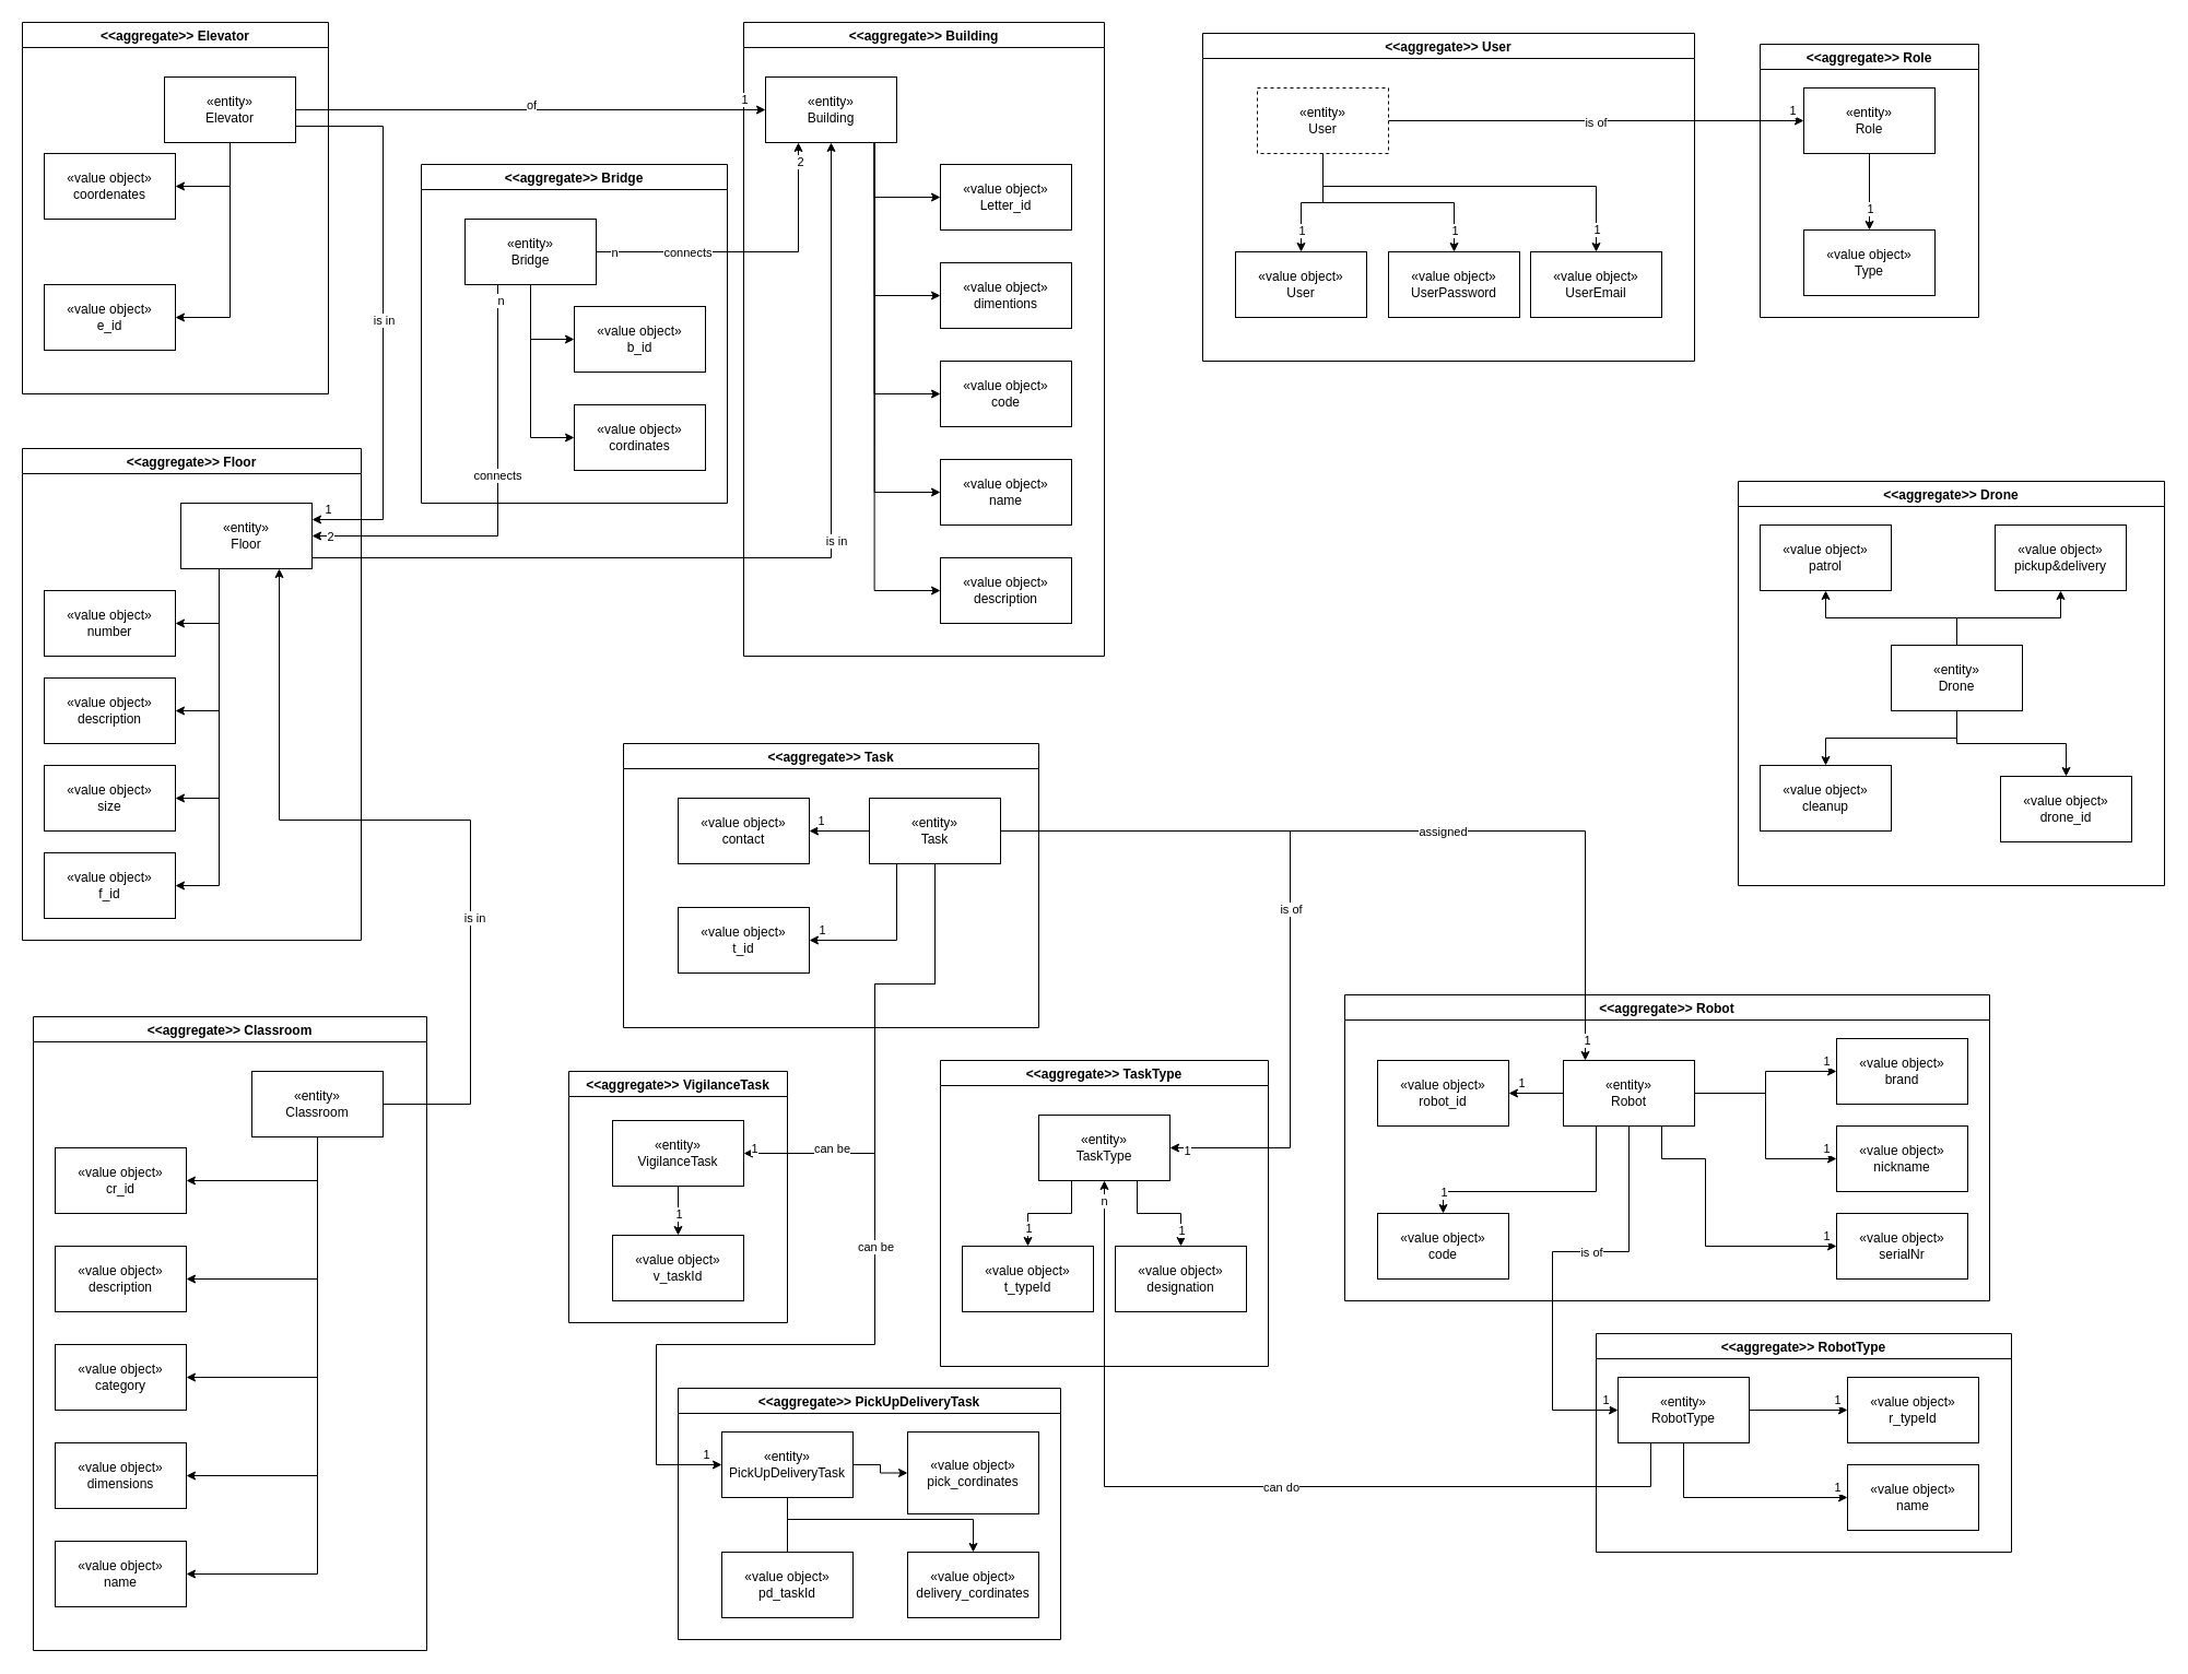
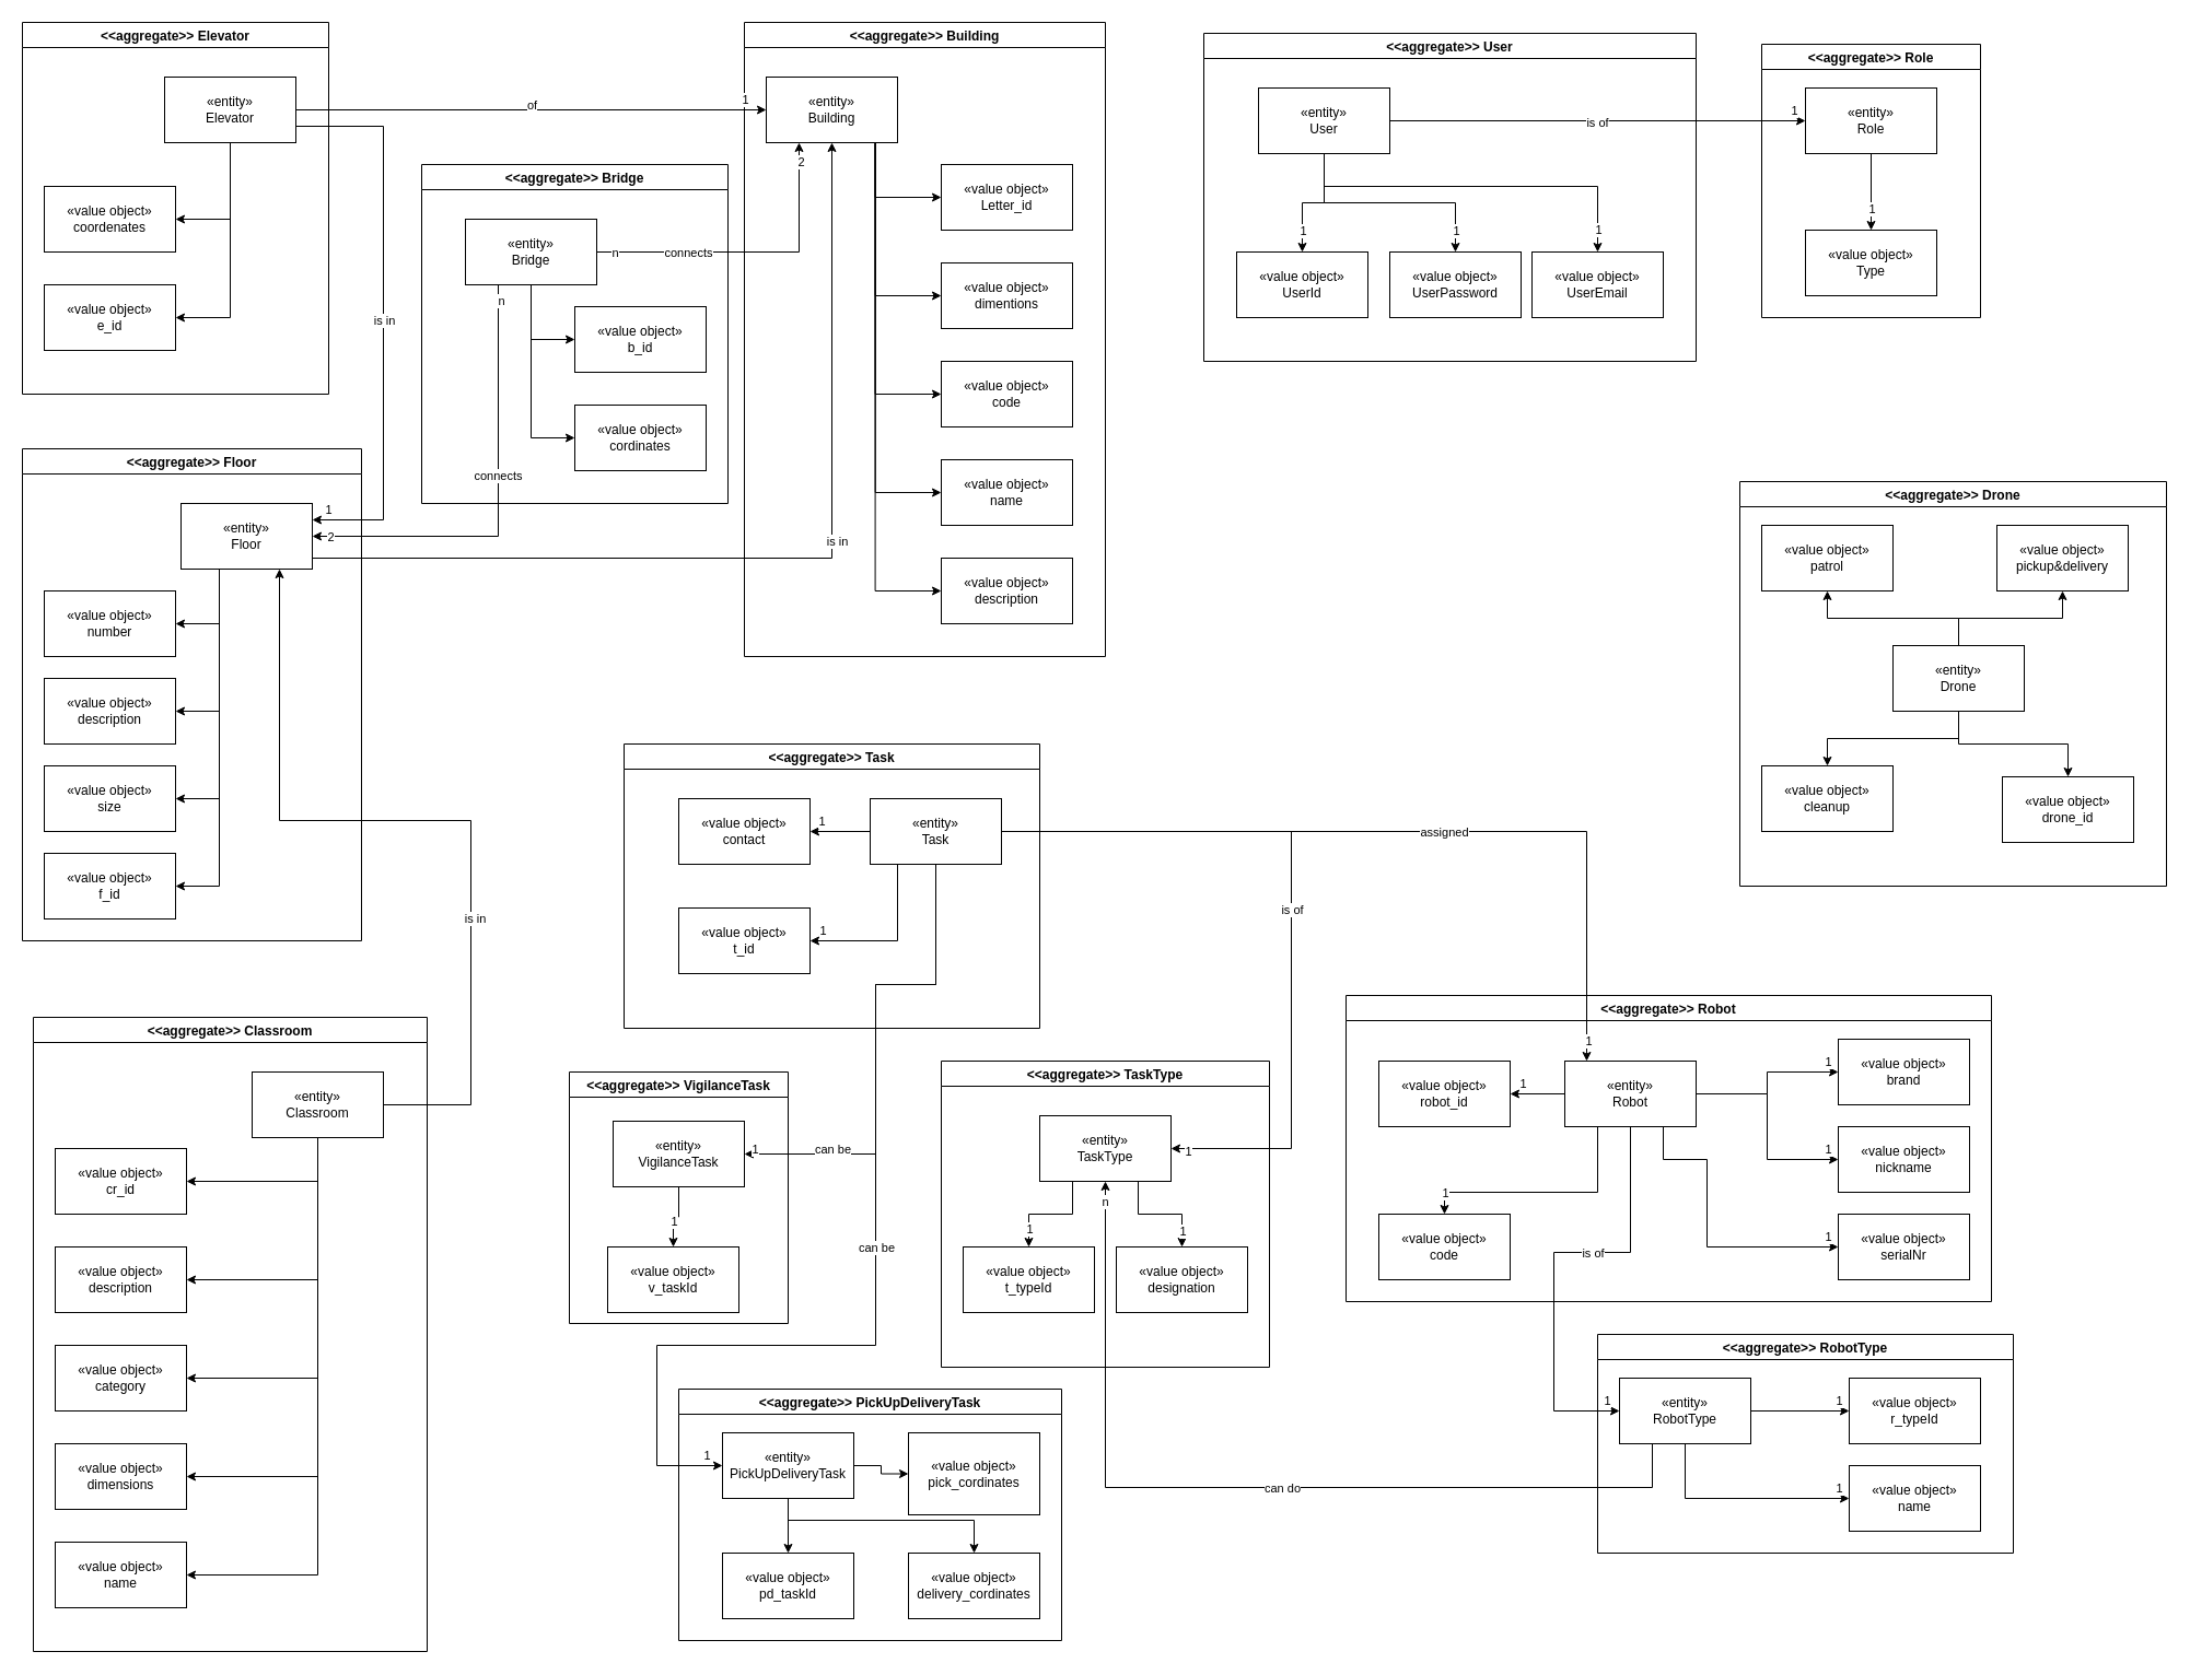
- <mxCell id="58" value="&lt;div&gt;&lt;div&gt;«entity»&lt;/div&gt;&lt;/div&gt;&lt;div&gt;User&lt;/div&gt;" style="rounded=0;whiteSpace=wrap;html=1;dashed=1;" parent="53" vertex="1"><mxGeometry x="50" y="50" width="120" height="60" as="geometry" /></mxCell>
+ <mxCell id="58" value="&lt;div&gt;&lt;div&gt;«entity»&lt;/div&gt;&lt;/div&gt;&lt;div&gt;User&lt;/div&gt;" style="rounded=0;whiteSpace=wrap;html=1;" parent="53" vertex="1"><mxGeometry x="50" y="50" width="120" height="60" as="geometry" /></mxCell>
- <mxCell id="88" value="&lt;div&gt;«value object»&lt;/div&gt;coordenates" style="rounded=0;whiteSpace=wrap;html=1;" parent="87" vertex="1"><mxGeometry x="20" y="120" width="120" height="60" as="geometry" /></mxCell>
+ <mxCell id="88" value="&lt;div&gt;«value object»&lt;/div&gt;coordenates" style="rounded=0;whiteSpace=wrap;html=1;" parent="87" vertex="1"><mxGeometry x="20" y="150" width="120" height="60" as="geometry" /></mxCell>
- <mxCell id="59" value="&lt;div&gt;«value object»&lt;/div&gt;User" style="rounded=0;whiteSpace=wrap;html=1;" parent="53" vertex="1"><mxGeometry x="30" y="200" width="120" height="60" as="geometry" /></mxCell>
+ <mxCell id="59" value="&lt;div&gt;«value object»&lt;/div&gt;UserId" style="rounded=0;whiteSpace=wrap;html=1;" parent="53" vertex="1"><mxGeometry x="30" y="200" width="120" height="60" as="geometry" /></mxCell>
- <mxCell id="119" value="&lt;div&gt;«value object»&lt;/div&gt;&lt;div&gt;v_taskId&lt;br&gt;&lt;/div&gt;" style="rounded=0;whiteSpace=wrap;html=1;" vertex="1" parent="115"><mxGeometry x="40" y="150" width="120" height="60" as="geometry" /></mxCell>
+ <mxCell id="119" value="&lt;div&gt;«value object»&lt;/div&gt;&lt;div&gt;v_taskId&lt;br&gt;&lt;/div&gt;" style="rounded=0;whiteSpace=wrap;html=1;" vertex="1" parent="115"><mxGeometry x="35" y="160" width="120" height="60" as="geometry" /></mxCell>
- <mxCell id="121" style="edgeStyle=orthogonalEdgeStyle;rounded=0;orthogonalLoop=1;jettySize=auto;html=1;endArrow=none;" edge="1" parent="120" source="122" target="123"><mxGeometry relative="1" as="geometry" /></mxCell>
+ <mxCell id="121" style="edgeStyle=orthogonalEdgeStyle;rounded=0;orthogonalLoop=1;jettySize=auto;html=1;" edge="1" parent="120" source="122" target="123"><mxGeometry relative="1" as="geometry" /></mxCell>
